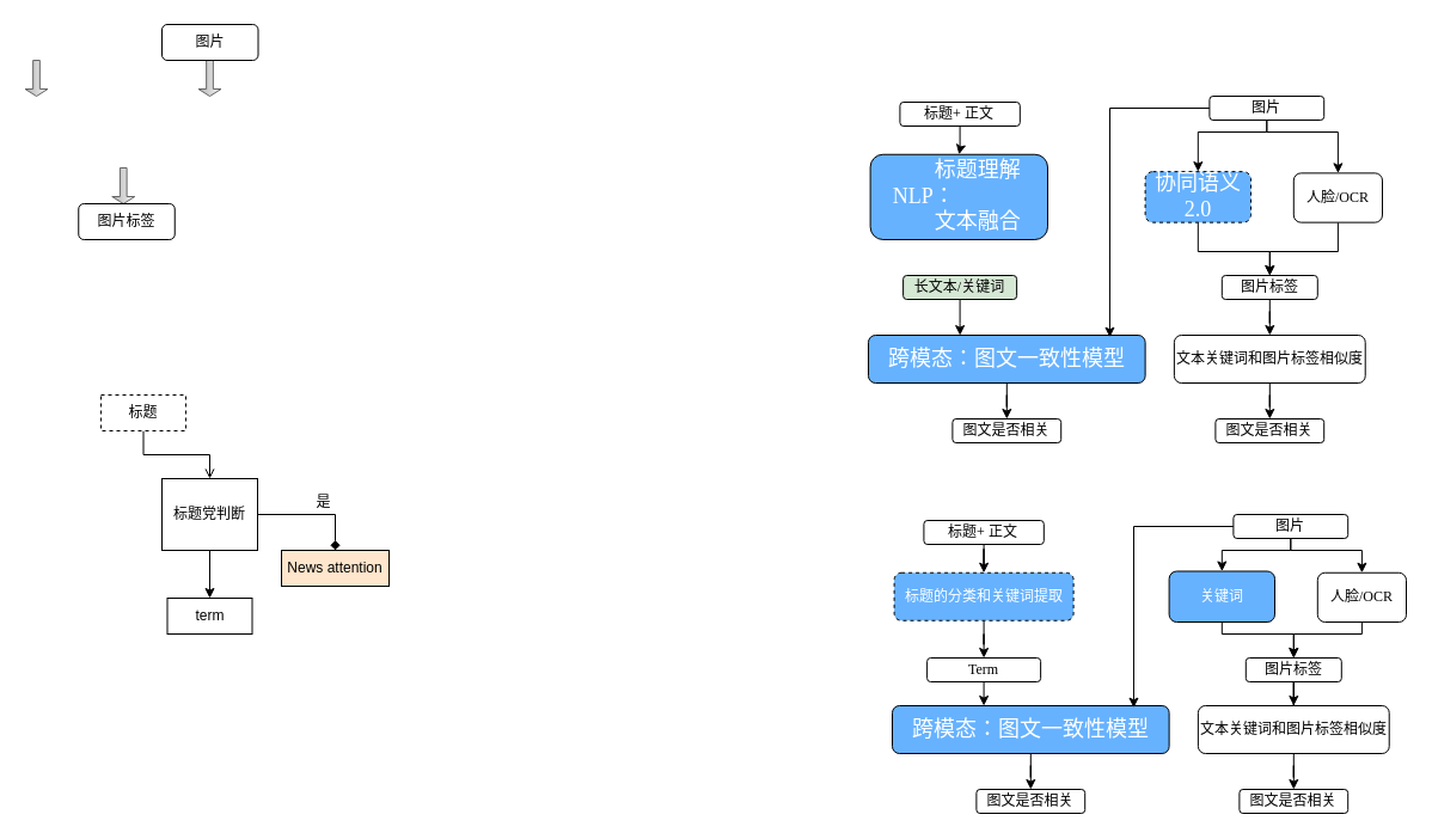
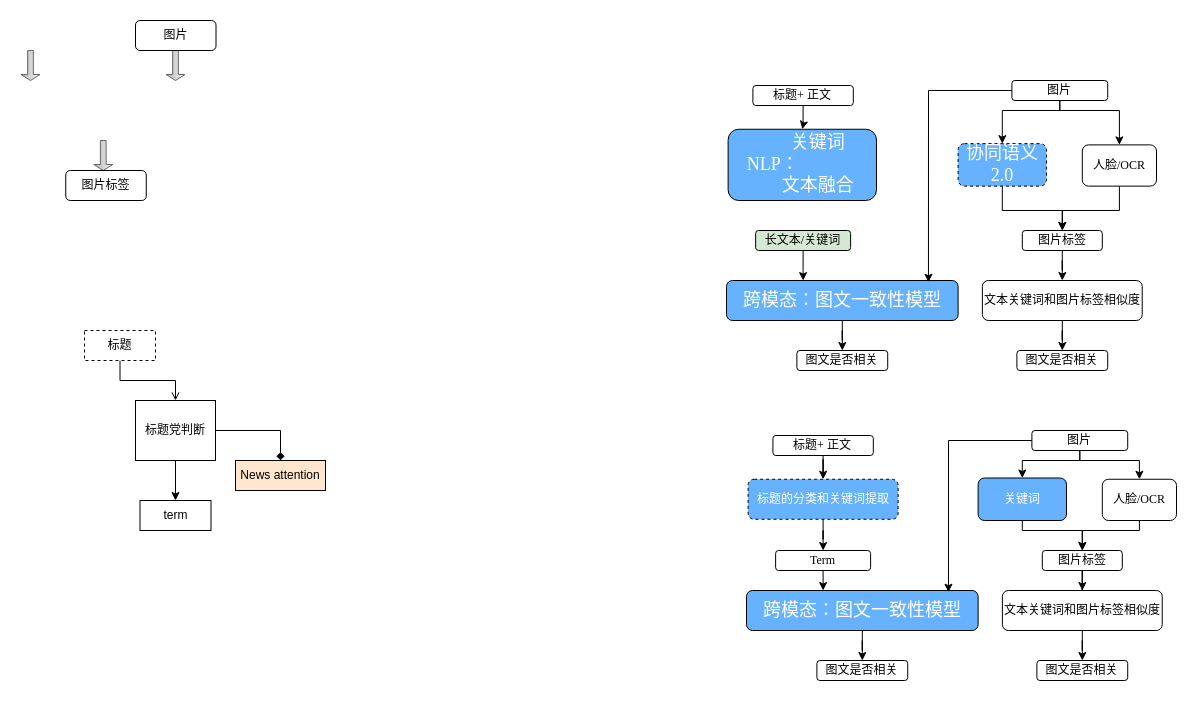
- <mxCell id="17" value="&lt;font style=&quot;font-size: 18px&quot;&gt;&lt;font color=&quot;#ffffff&quot; style=&quot;font-size: 18px&quot;&gt;&amp;nbsp; &amp;nbsp; &amp;nbsp; &amp;nbsp; 标题理解&amp;nbsp;&lt;br&gt;&lt;/font&gt;&lt;span style=&quot;color: rgb(255 , 255 , 255)&quot;&gt;NLP：&amp;nbsp; &amp;nbsp; &amp;nbsp; &amp;nbsp; &amp;nbsp; &amp;nbsp; &amp;nbsp;&lt;/span&gt;&lt;font color=&quot;#ffffff&quot; style=&quot;font-size: 18px&quot;&gt;&lt;br&gt;&amp;nbsp; &amp;nbsp; &amp;nbsp; &amp;nbsp;文本融合&lt;/font&gt;&lt;br&gt;&lt;/font&gt;" style="rounded=1;whiteSpace=wrap;html=1;fontFamily=Lucida Console;fillColor=#66B2FF;" vertex="1" parent="1"><mxGeometry x="727.61" y="128.75" width="148.39" height="71.25" as="geometry" /></mxCell>
+ <mxCell id="17" value="&lt;font style=&quot;font-size: 18px&quot;&gt;&lt;font color=&quot;#ffffff&quot; style=&quot;font-size: 18px&quot;&gt;&amp;nbsp; &amp;nbsp; &amp;nbsp; &amp;nbsp; 关键词&amp;nbsp;&lt;br&gt;&lt;/font&gt;&lt;span style=&quot;color: rgb(255 , 255 , 255)&quot;&gt;NLP：&amp;nbsp; &amp;nbsp; &amp;nbsp; &amp;nbsp; &amp;nbsp; &amp;nbsp; &amp;nbsp;&lt;/span&gt;&lt;font color=&quot;#ffffff&quot; style=&quot;font-size: 18px&quot;&gt;&lt;br&gt;&amp;nbsp; &amp;nbsp; &amp;nbsp; &amp;nbsp;文本融合&lt;/font&gt;&lt;br&gt;&lt;/font&gt;" style="rounded=1;whiteSpace=wrap;html=1;fontFamily=Lucida Console;fillColor=#66B2FF;" vertex="1" parent="1"><mxGeometry x="727.61" y="128.75" width="148.39" height="71.25" as="geometry" /></mxCell>
- <mxCell id="9" value="是" style="text;html=1;align=center;verticalAlign=middle;resizable=0;points=[];autosize=1;strokeColor=none;fillColor=none;" parent="1" vertex="1"><mxGeometry x="255" y="410" width="30" height="20" as="geometry" /></mxCell>
